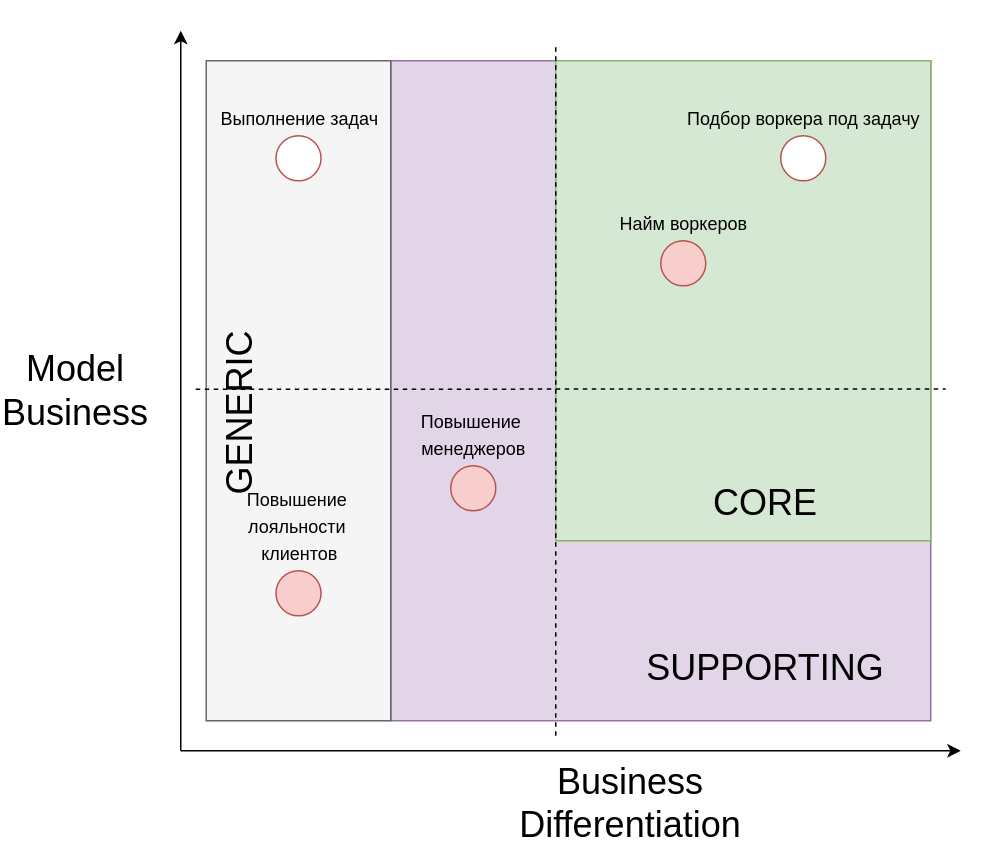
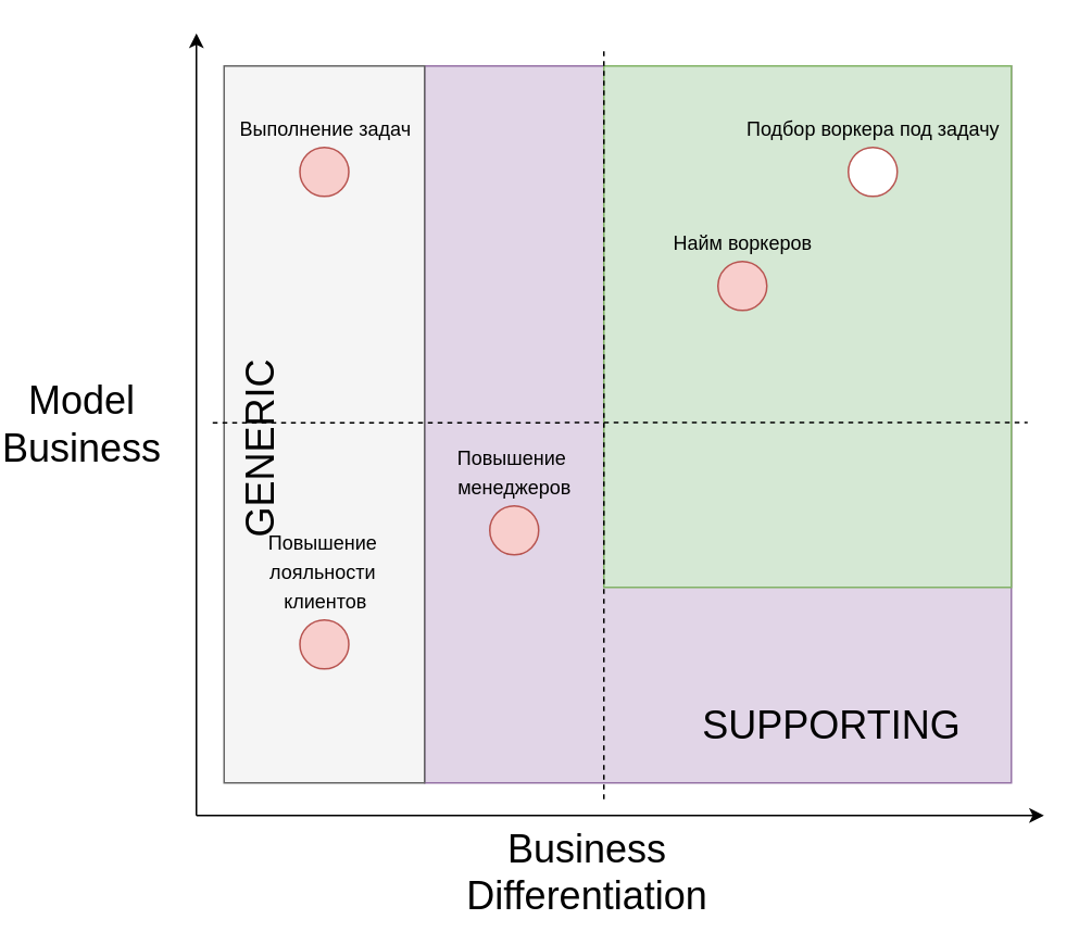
- <mxCell id="16" value="&lt;div style=&quot;line-height: 18px;&quot;&gt;&lt;div style=&quot;line-height: 18px;&quot;&gt;Выполнение задач&lt;/div&gt;&lt;/div&gt;" style="ellipse;html=1;aspect=fixed;fillColor=#ffffff;strokeColor=#b85450;labelBackgroundColor=none;fontColor=#000000;labelPosition=center;verticalLabelPosition=top;align=center;verticalAlign=bottom;" vertex="1" parent="1"><mxGeometry x="183.5" y="90" width="30" height="30" as="geometry" /></mxCell>
+ <mxCell id="16" value="&lt;div style=&quot;line-height: 18px;&quot;&gt;&lt;div style=&quot;line-height: 18px;&quot;&gt;Выполнение задач&lt;/div&gt;&lt;/div&gt;" style="ellipse;html=1;aspect=fixed;fillColor=#f8cecc;strokeColor=#b85450;labelBackgroundColor=none;fontColor=#000000;labelPosition=center;verticalLabelPosition=top;align=center;verticalAlign=bottom;" vertex="1" parent="1"><mxGeometry x="183.5" y="90" width="30" height="30" as="geometry" /></mxCell>
- <mxCell id="11" value="&lt;font style=&quot;font-size: 24px;&quot;&gt;CORE&lt;/font&gt;" style="text;html=1;strokeColor=none;fillColor=none;align=center;verticalAlign=middle;whiteSpace=wrap;rounded=0;" vertex="1" parent="1"><mxGeometry x="480" y="320" width="60" height="30" as="geometry" /></mxCell>
- <mxCell id="9" value="Business Differentiation" style="text;html=1;strokeColor=none;fillColor=none;align=center;verticalAlign=middle;whiteSpace=wrap;rounded=0;fontSize=24;" vertex="1" parent="1"><mxGeometry x="310" y="520" width="220" height="30" as="geometry" /></mxCell>
+ <mxCell id="9" value="Business Differentiation" style="text;html=1;strokeColor=none;fillColor=none;align=center;verticalAlign=middle;whiteSpace=wrap;rounded=0;fontSize=24;" vertex="1" parent="1"><mxGeometry x="250" y="520" width="220" height="30" as="geometry" /></mxCell>
